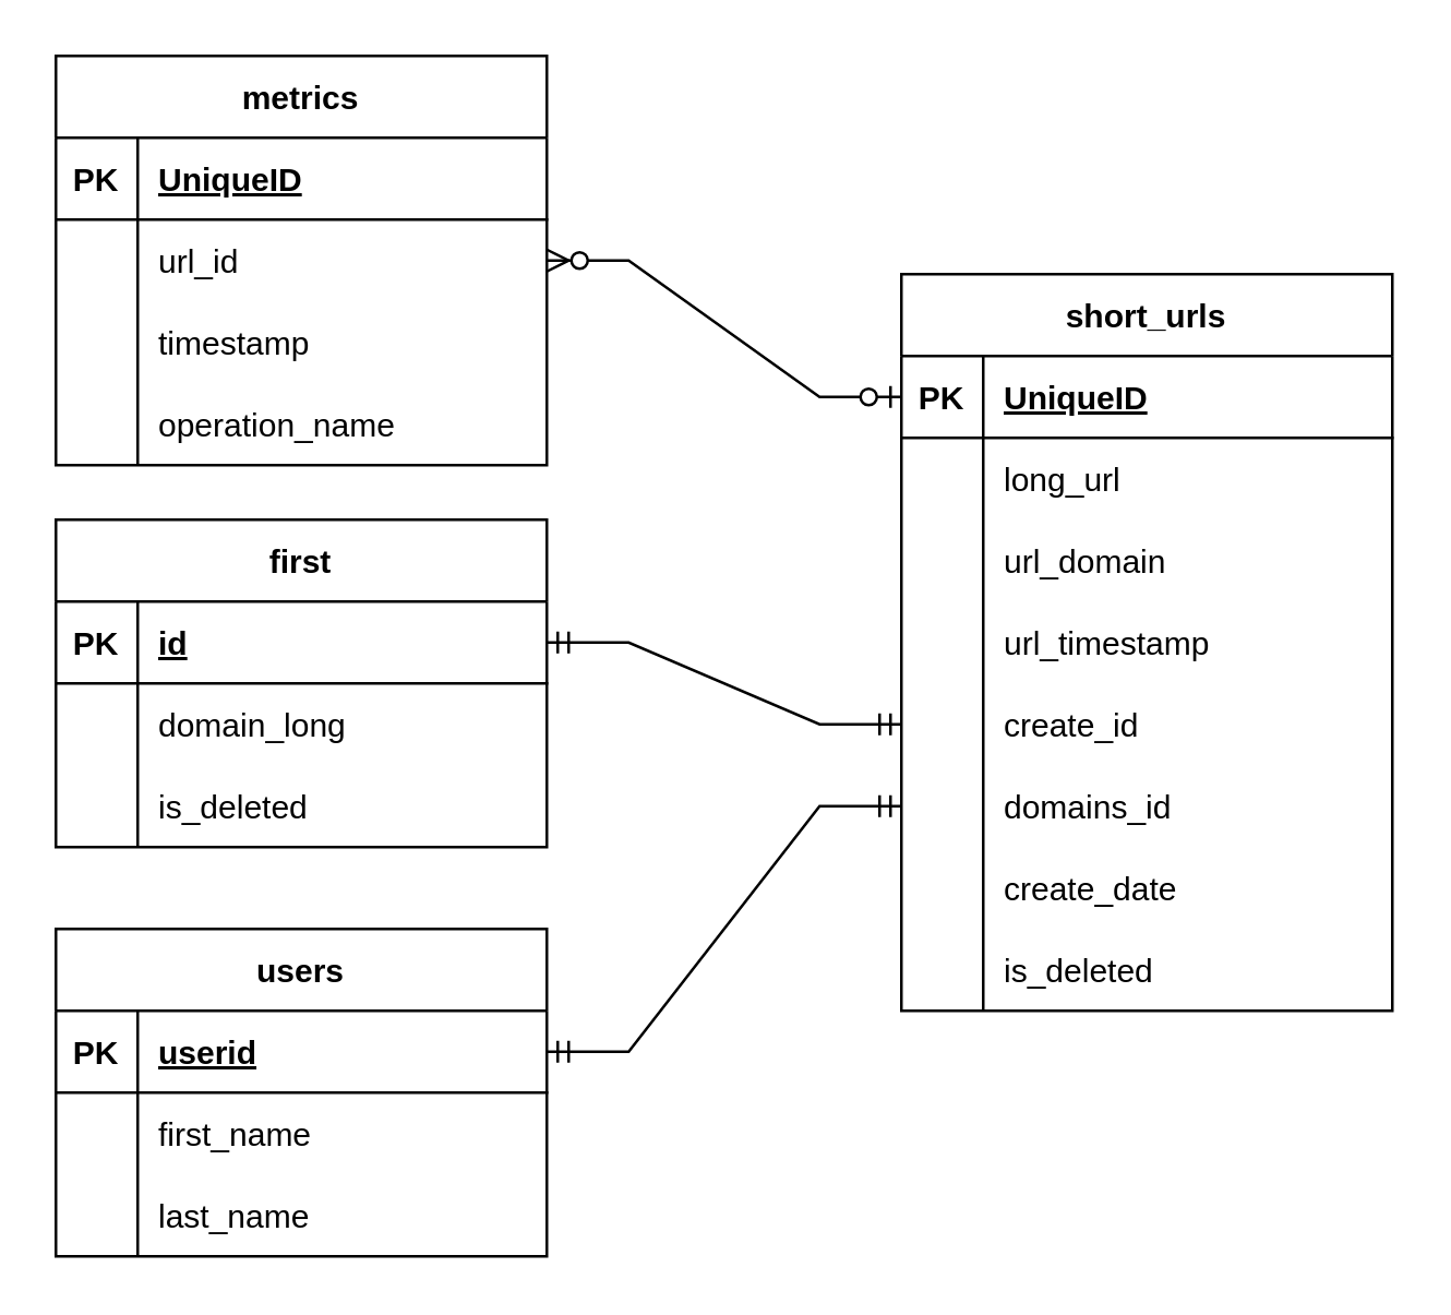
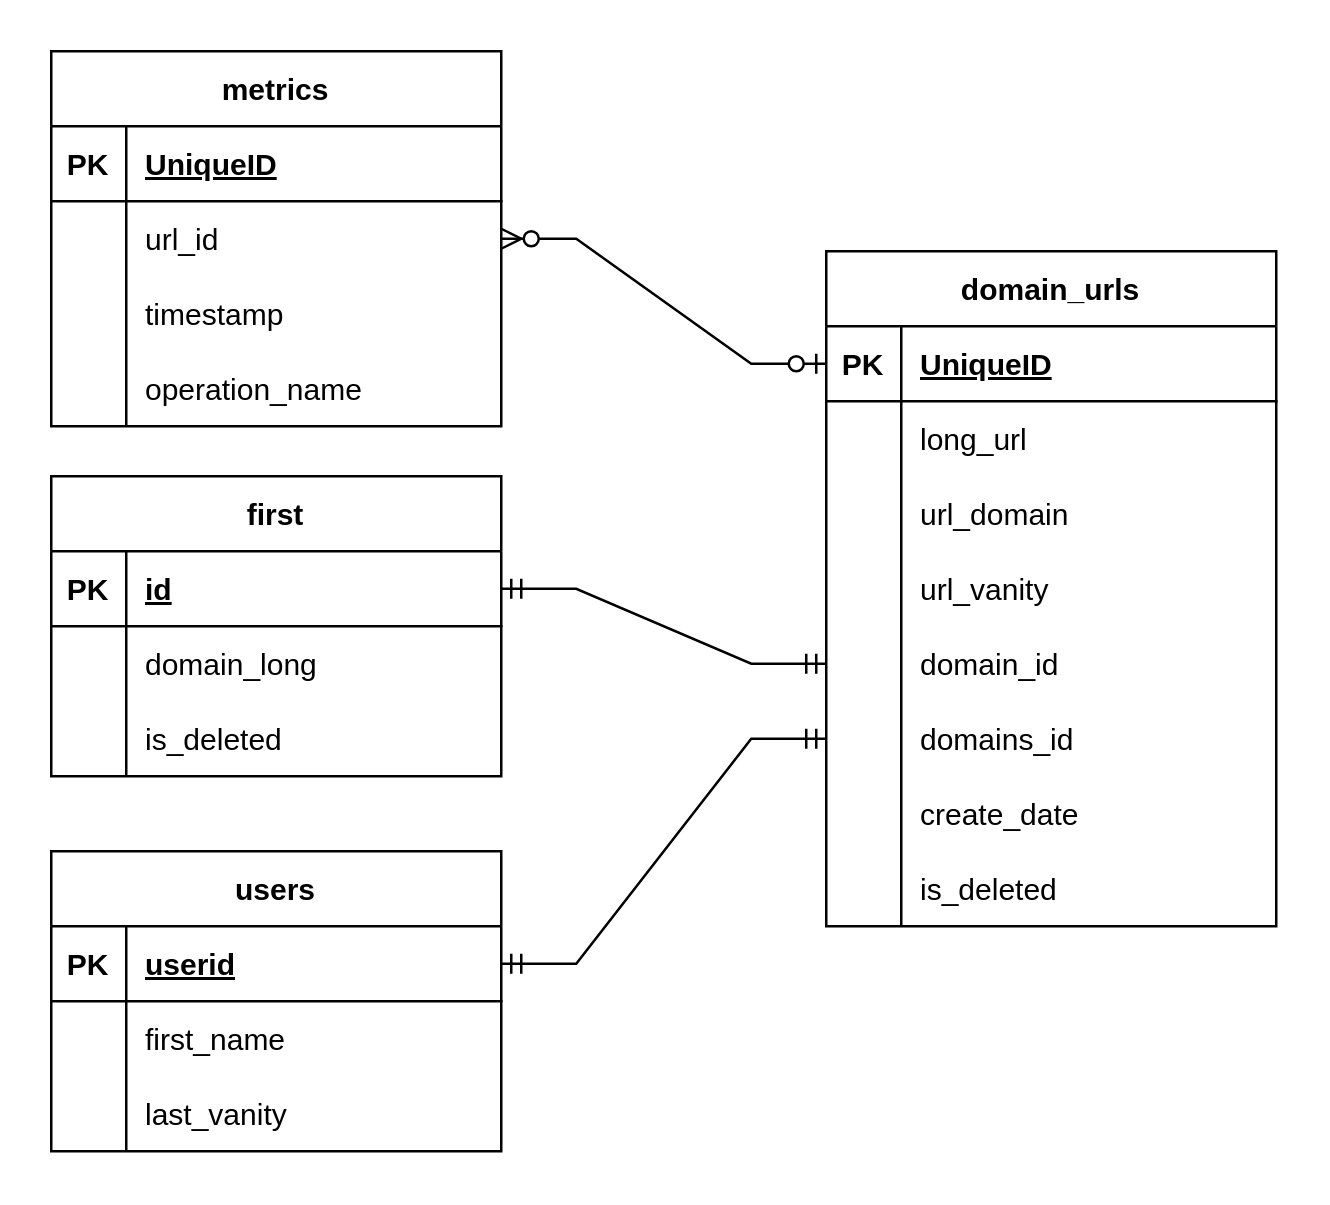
- <mxCell id="2" value="short_urls" style="shape=table;startSize=30;container=1;collapsible=1;childLayout=tableLayout;fixedRows=1;rowLines=0;fontStyle=1;align=center;resizeLast=1;" parent="1" vertex="1"><mxGeometry x="330" y="100" width="180" height="270" as="geometry"><mxRectangle x="250" y="220" width="100" height="30" as="alternateBounds" /></mxGeometry></mxCell>
+ <mxCell id="2" value="domain_urls" style="shape=table;startSize=30;container=1;collapsible=1;childLayout=tableLayout;fixedRows=1;rowLines=0;fontStyle=1;align=center;resizeLast=1;" parent="1" vertex="1"><mxGeometry x="330" y="100" width="180" height="270" as="geometry"><mxRectangle x="250" y="220" width="100" height="30" as="alternateBounds" /></mxGeometry></mxCell>
- <mxCell id="14" value="url_timestamp" style="shape=partialRectangle;connectable=0;fillColor=none;top=0;left=0;bottom=0;right=0;align=left;spacingLeft=6;overflow=hidden;" parent="12" vertex="1"><mxGeometry x="30" width="150" height="30" as="geometry"><mxRectangle width="150" height="30" as="alternateBounds" /></mxGeometry></mxCell>
+ <mxCell id="14" value="url_vanity" style="shape=partialRectangle;connectable=0;fillColor=none;top=0;left=0;bottom=0;right=0;align=left;spacingLeft=6;overflow=hidden;" parent="12" vertex="1"><mxGeometry x="30" width="150" height="30" as="geometry"><mxRectangle width="150" height="30" as="alternateBounds" /></mxGeometry></mxCell>
- <mxCell id="17" value="create_id" style="shape=partialRectangle;connectable=0;fillColor=none;top=0;left=0;bottom=0;right=0;align=left;spacingLeft=6;overflow=hidden;" parent="15" vertex="1"><mxGeometry x="30" width="150" height="30" as="geometry"><mxRectangle width="150" height="30" as="alternateBounds" /></mxGeometry></mxCell>
+ <mxCell id="17" value="domain_id" style="shape=partialRectangle;connectable=0;fillColor=none;top=0;left=0;bottom=0;right=0;align=left;spacingLeft=6;overflow=hidden;" parent="15" vertex="1"><mxGeometry x="30" width="150" height="30" as="geometry"><mxRectangle width="150" height="30" as="alternateBounds" /></mxGeometry></mxCell>
- <mxCell id="36" value="last_name" style="shape=partialRectangle;connectable=0;fillColor=none;top=0;left=0;bottom=0;right=0;align=left;spacingLeft=6;overflow=hidden;" parent="34" vertex="1"><mxGeometry x="30" width="150" height="30" as="geometry"><mxRectangle width="150" height="30" as="alternateBounds" /></mxGeometry></mxCell>
+ <mxCell id="36" value="last_vanity" style="shape=partialRectangle;connectable=0;fillColor=none;top=0;left=0;bottom=0;right=0;align=left;spacingLeft=6;overflow=hidden;" parent="34" vertex="1"><mxGeometry x="30" width="150" height="30" as="geometry"><mxRectangle width="150" height="30" as="alternateBounds" /></mxGeometry></mxCell>
